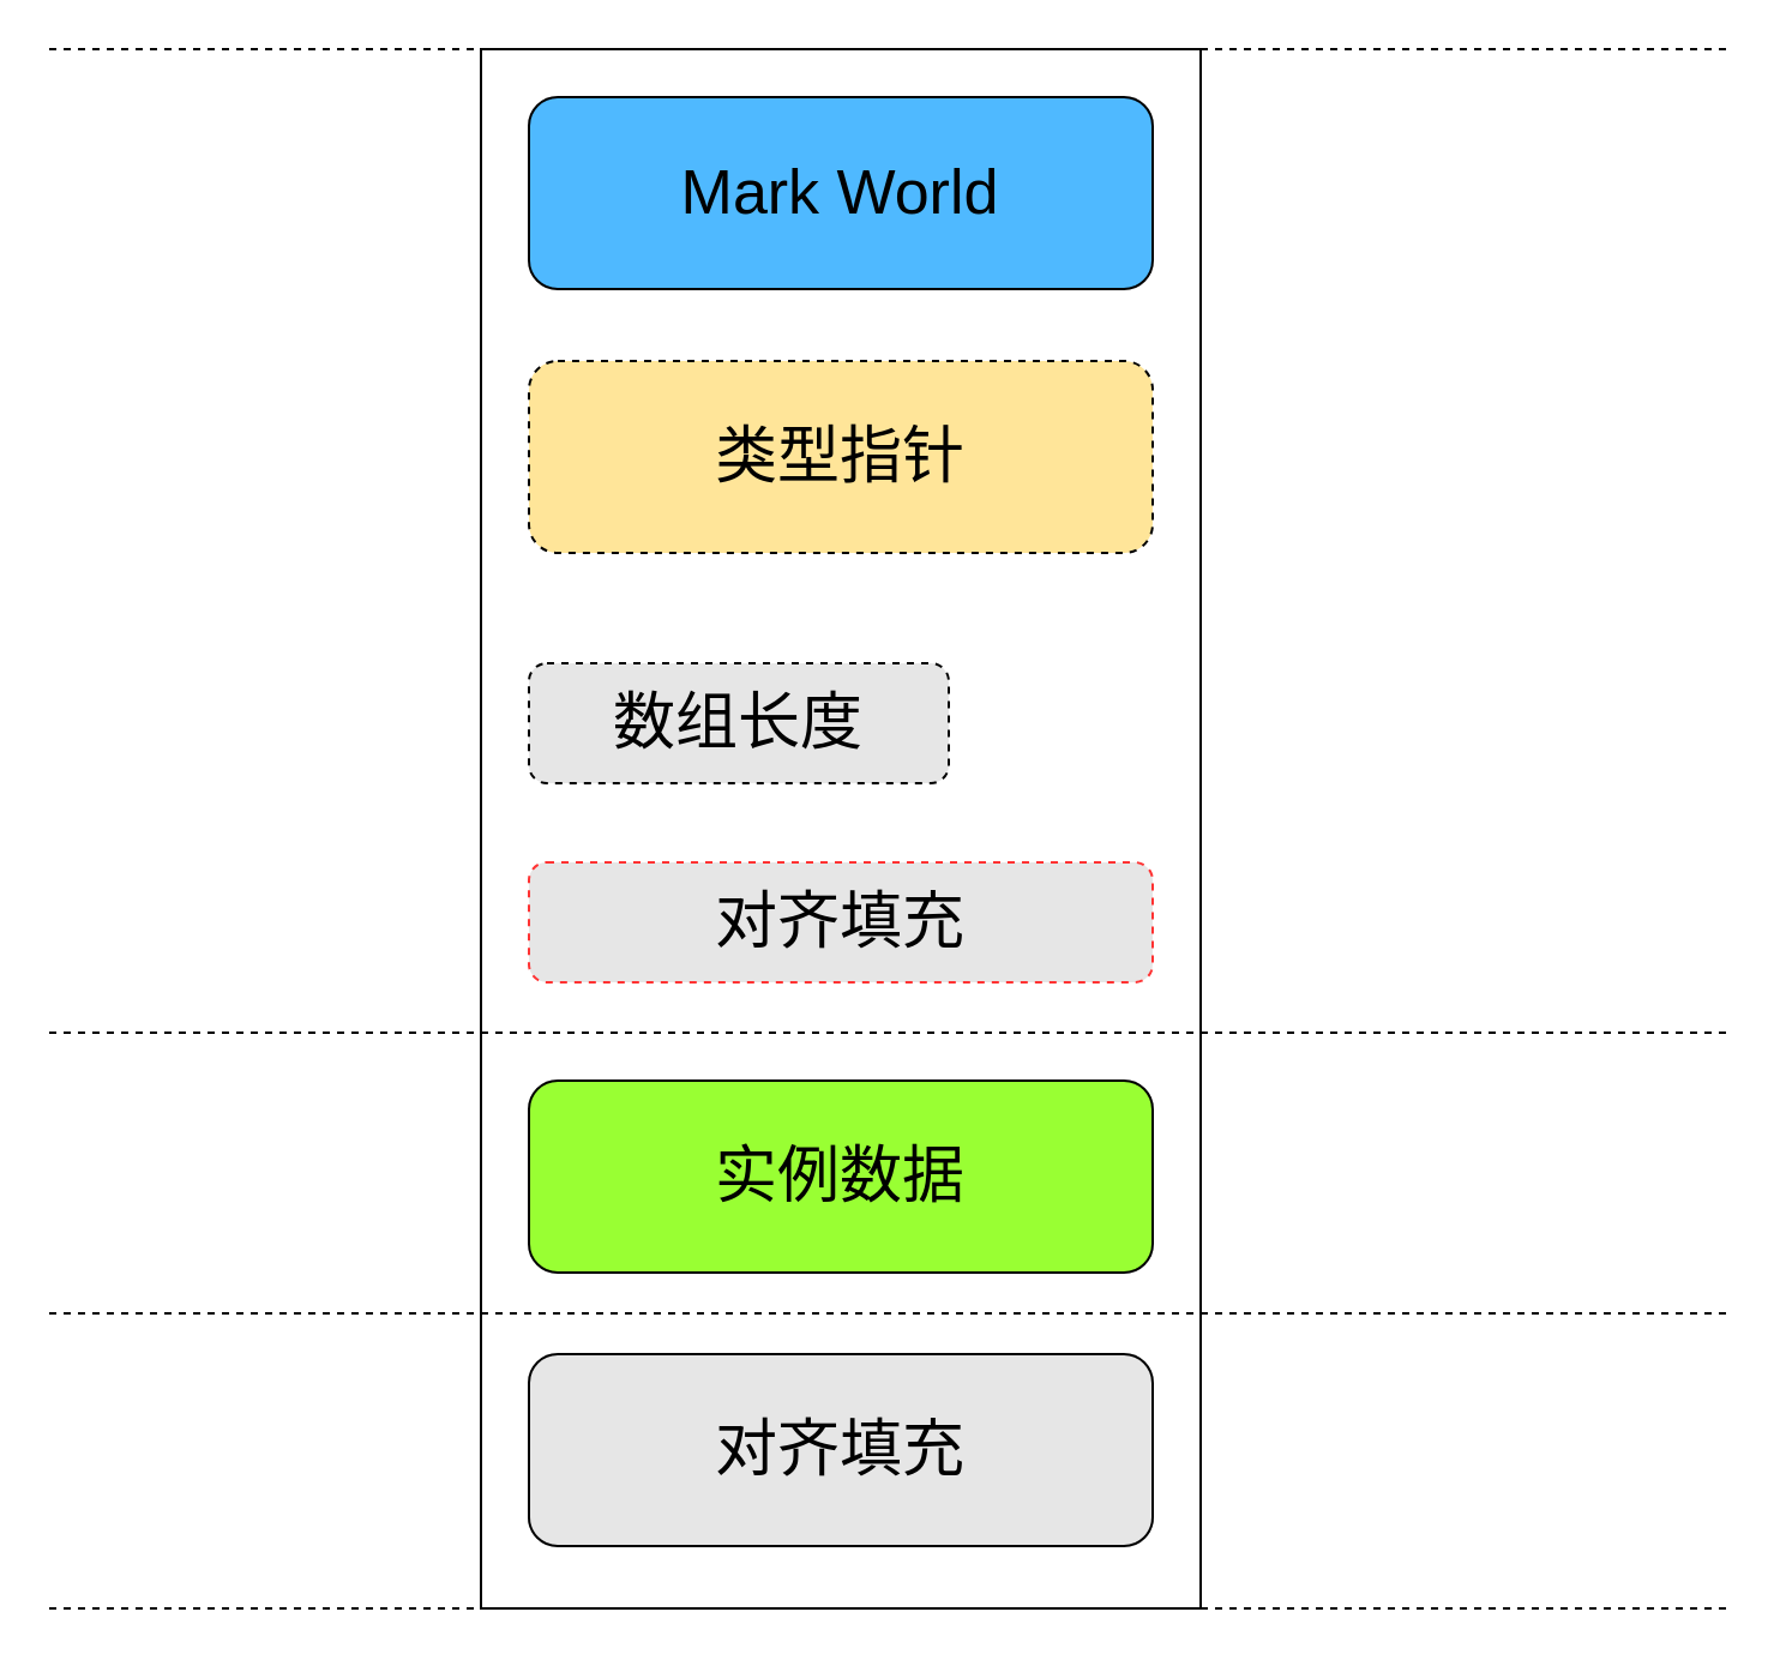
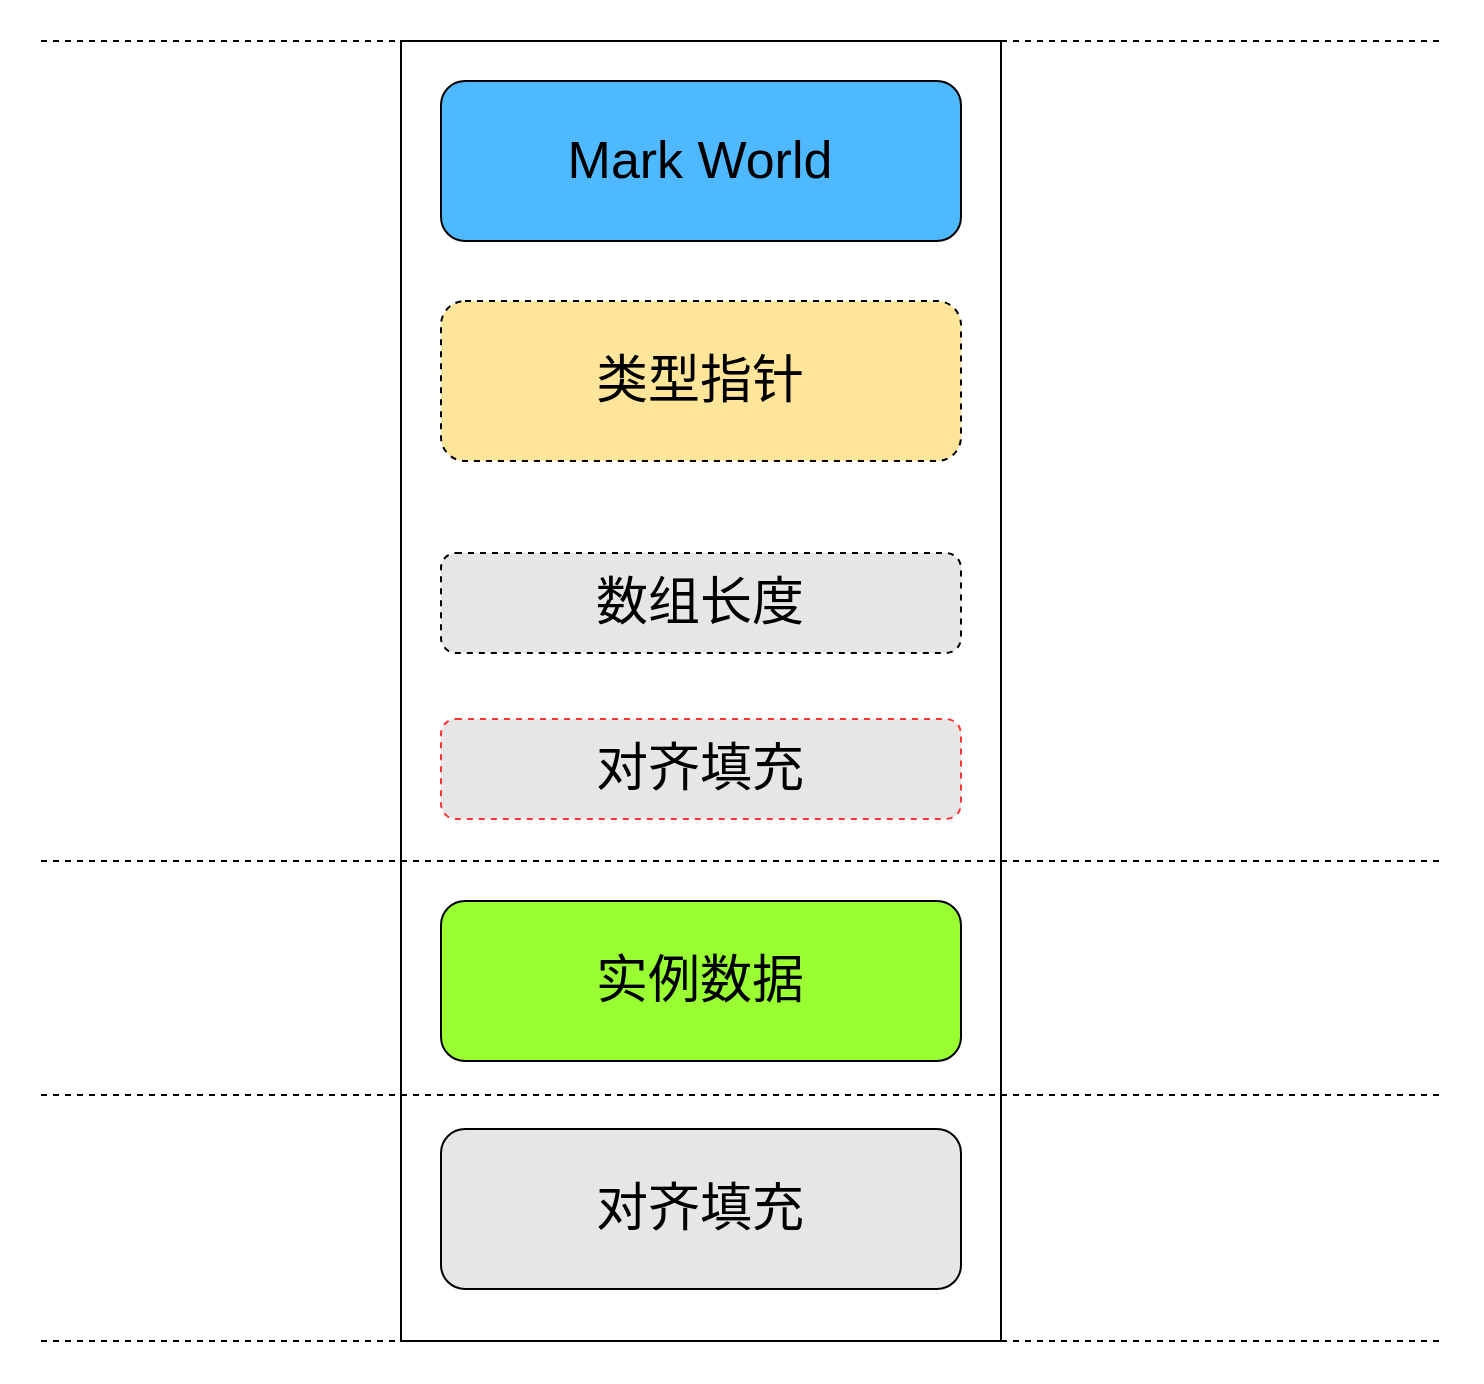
- <mxCell id="13" value="&lt;font style=&quot;font-size: 26px&quot;&gt;数组长度&lt;br&gt;&lt;/font&gt;" style="rounded=1;whiteSpace=wrap;html=1;dashed=1;fillColor=#E6E6E6;" parent="1" vertex="1"><mxGeometry x="220" y="276" width="175" height="50" as="geometry" /></mxCell>
+ <mxCell id="13" value="&lt;font style=&quot;font-size: 26px&quot;&gt;数组长度&lt;br&gt;&lt;/font&gt;" style="rounded=1;whiteSpace=wrap;html=1;dashed=1;fillColor=#E6E6E6;" parent="1" vertex="1"><mxGeometry x="220" y="276" width="260" height="50" as="geometry" /></mxCell>
